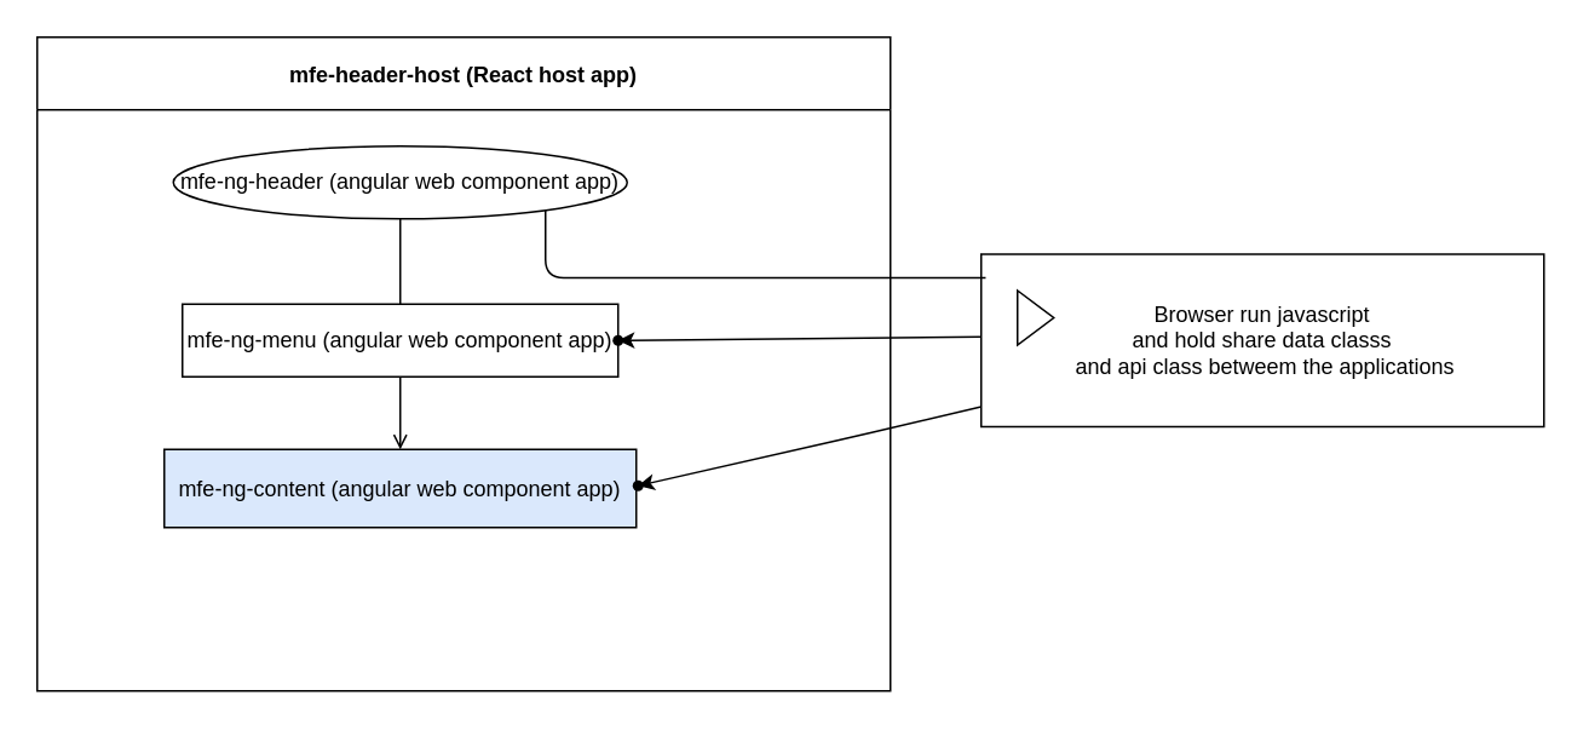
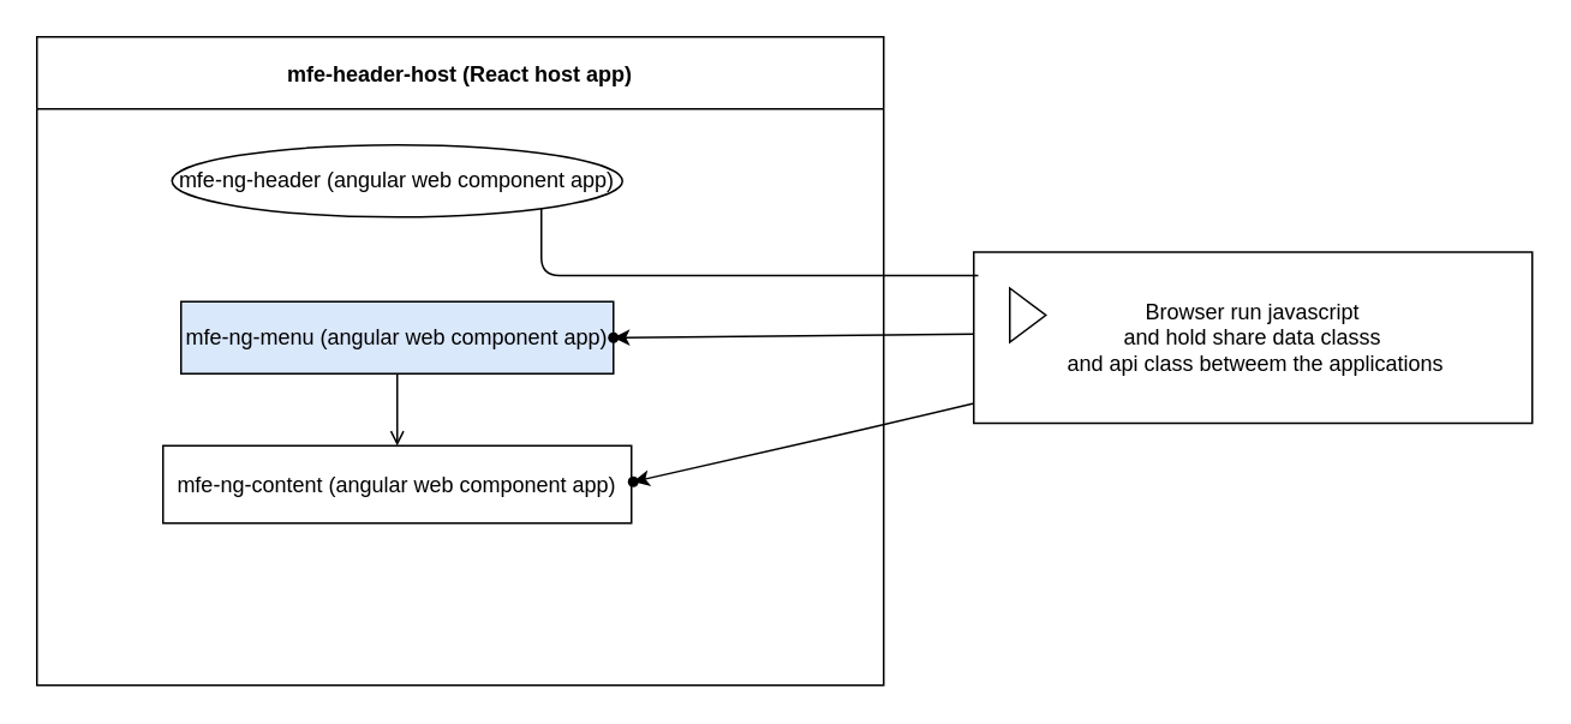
- <mxCell id="3" value="" style="edgeStyle=elbowEdgeStyle;elbow=vertical;startArrow=none;endArrow=none;rounded=0;" edge="1" parent="2" source="4" target="5"><mxGeometry relative="1" as="geometry" /></mxCell>
- <mxCell id="5" value="mfe-ng-menu (angular web component app)" style="whiteSpace=wrap;html=1;treeFolding=1;treeMoving=1;newEdgeStyle={&quot;edgeStyle&quot;:&quot;elbowEdgeStyle&quot;,&quot;startArrow&quot;:&quot;none&quot;,&quot;endArrow&quot;:&quot;none&quot;};" vertex="1" parent="2"><mxGeometry x="80" y="147" width="240" height="40" as="geometry" /></mxCell>
+ <mxCell id="5" value="mfe-ng-menu (angular web component app)" style="whiteSpace=wrap;html=1;treeFolding=1;treeMoving=1;newEdgeStyle={&quot;edgeStyle&quot;:&quot;elbowEdgeStyle&quot;,&quot;startArrow&quot;:&quot;none&quot;,&quot;endArrow&quot;:&quot;none&quot;};fillColor=#dae8fc;" vertex="1" parent="2"><mxGeometry x="80" y="147" width="240" height="40" as="geometry" /></mxCell>
- <mxCell id="7" value="mfe-ng-content (angular web component app)" style="whiteSpace=wrap;html=1;treeFolding=1;treeMoving=1;newEdgeStyle={&quot;edgeStyle&quot;:&quot;elbowEdgeStyle&quot;,&quot;startArrow&quot;:&quot;none&quot;,&quot;endArrow&quot;:&quot;none&quot;};fillColor=#dae8fc;" vertex="1" parent="2"><mxGeometry x="70" y="227" width="260" height="43" as="geometry" /></mxCell>
+ <mxCell id="7" value="mfe-ng-content (angular web component app)" style="whiteSpace=wrap;html=1;treeFolding=1;treeMoving=1;newEdgeStyle={&quot;edgeStyle&quot;:&quot;elbowEdgeStyle&quot;,&quot;startArrow&quot;:&quot;none&quot;,&quot;endArrow&quot;:&quot;none&quot;};" vertex="1" parent="2"><mxGeometry x="70" y="227" width="260" height="43" as="geometry" /></mxCell>
